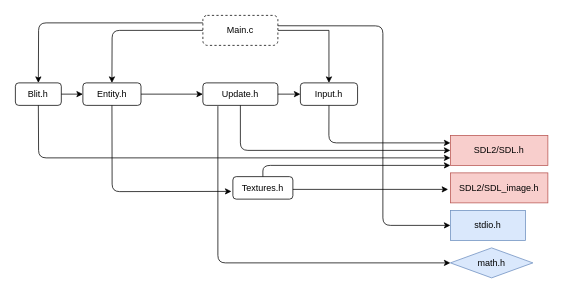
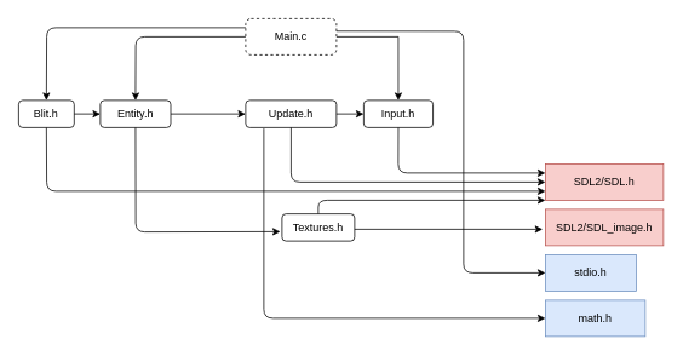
- <mxCell id="7" value="math.h" style="rhombus;whiteSpace=wrap;html=1;fillColor=#dae8fc;strokeColor=#6c8ebf;" parent="1" vertex="1"><mxGeometry x="600" y="330" width="110" height="40" as="geometry" /></mxCell>
+ <mxCell id="7" value="math.h" style="rounded=0;whiteSpace=wrap;html=1;fillColor=#dae8fc;strokeColor=#6c8ebf;" parent="1" vertex="1"><mxGeometry x="600" y="330" width="110" height="40" as="geometry" /></mxCell>
